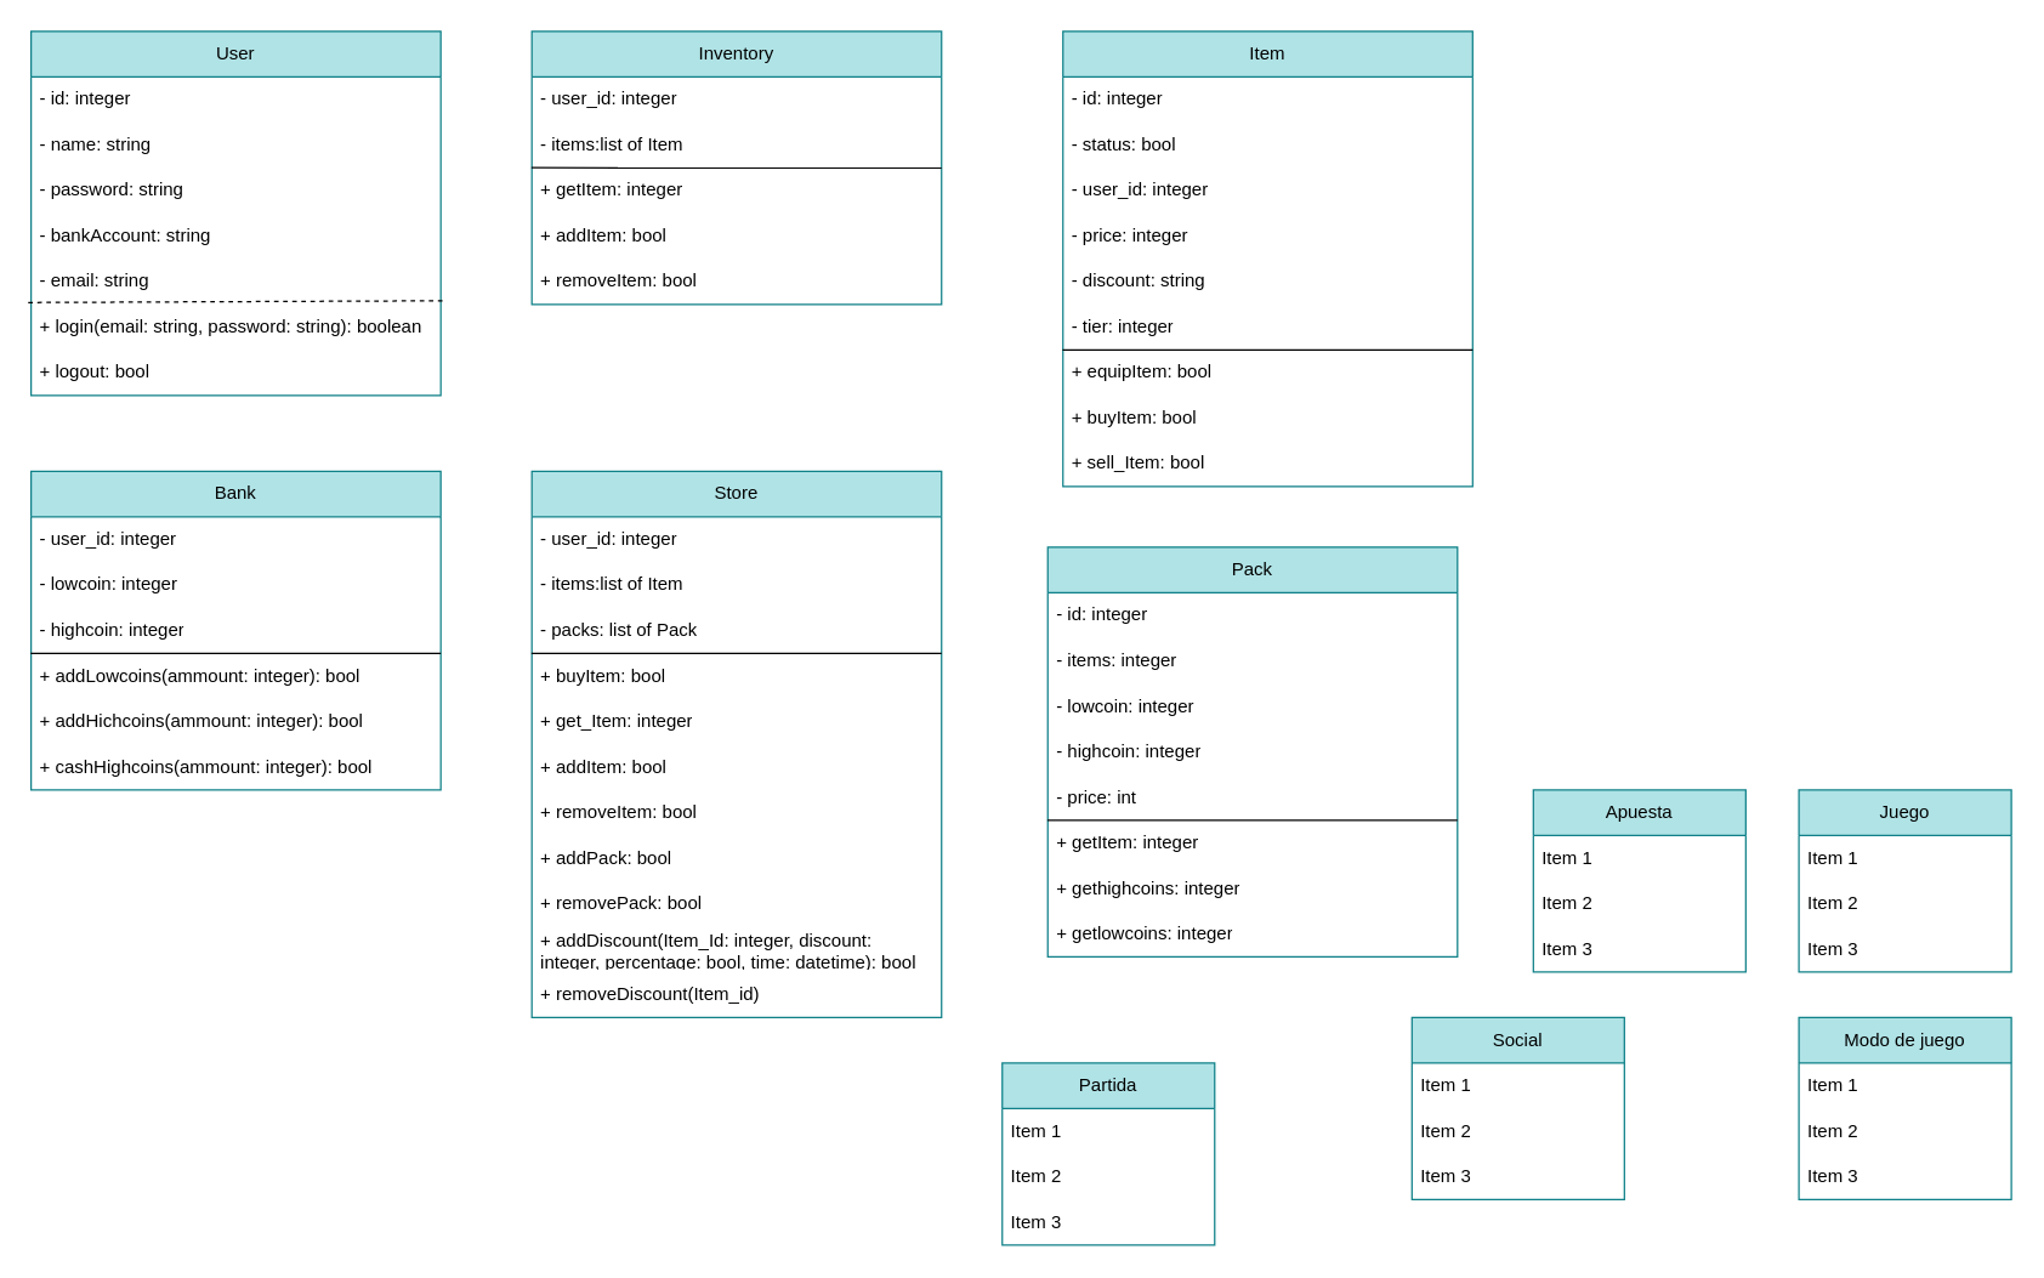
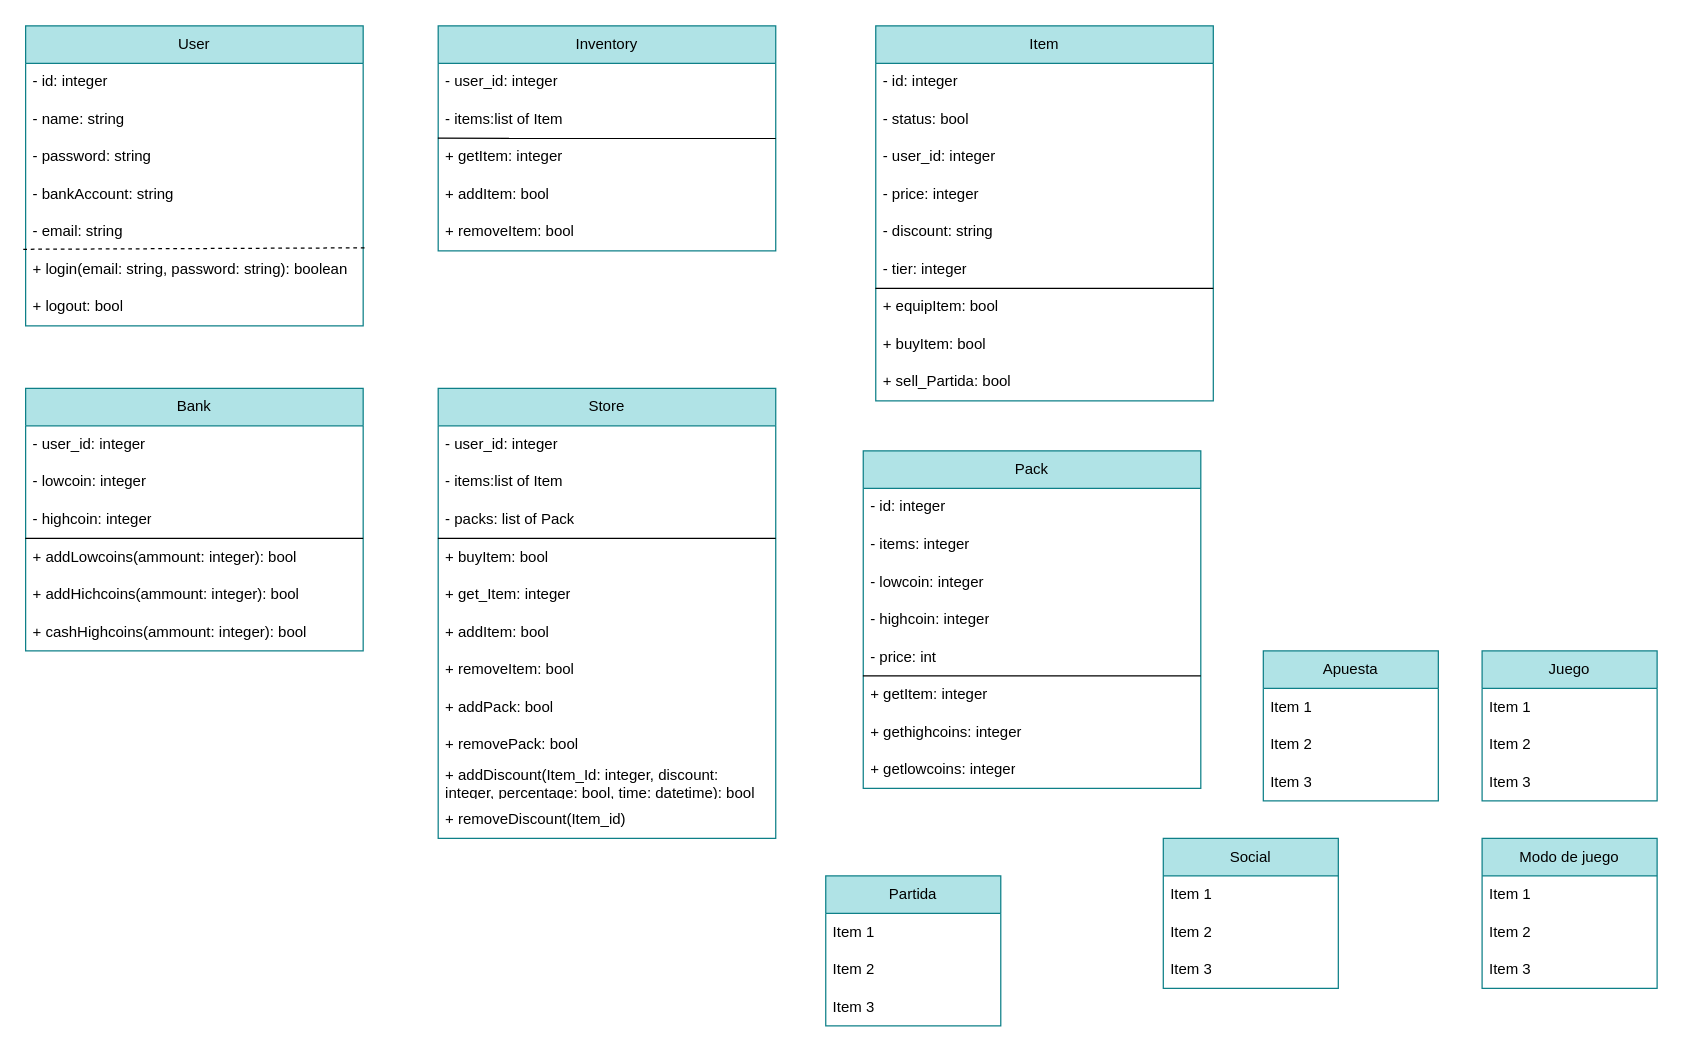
- <mxCell id="40" value="+ sell_Item: bool" style="text;strokeColor=none;fillColor=none;align=left;verticalAlign=middle;spacingLeft=4;spacingRight=4;overflow=hidden;points=[[0,0.5],[1,0.5]];portConstraint=eastwest;rotatable=0;whiteSpace=wrap;html=1;" parent="30" vertex="1"><mxGeometry y="270" width="270" height="30" as="geometry" /></mxCell>
+ <mxCell id="40" value="+ sell_Partida: bool" style="text;strokeColor=none;fillColor=none;align=left;verticalAlign=middle;spacingLeft=4;spacingRight=4;overflow=hidden;points=[[0,0.5],[1,0.5]];portConstraint=eastwest;rotatable=0;whiteSpace=wrap;html=1;" parent="30" vertex="1"><mxGeometry y="270" width="270" height="30" as="geometry" /></mxCell>
